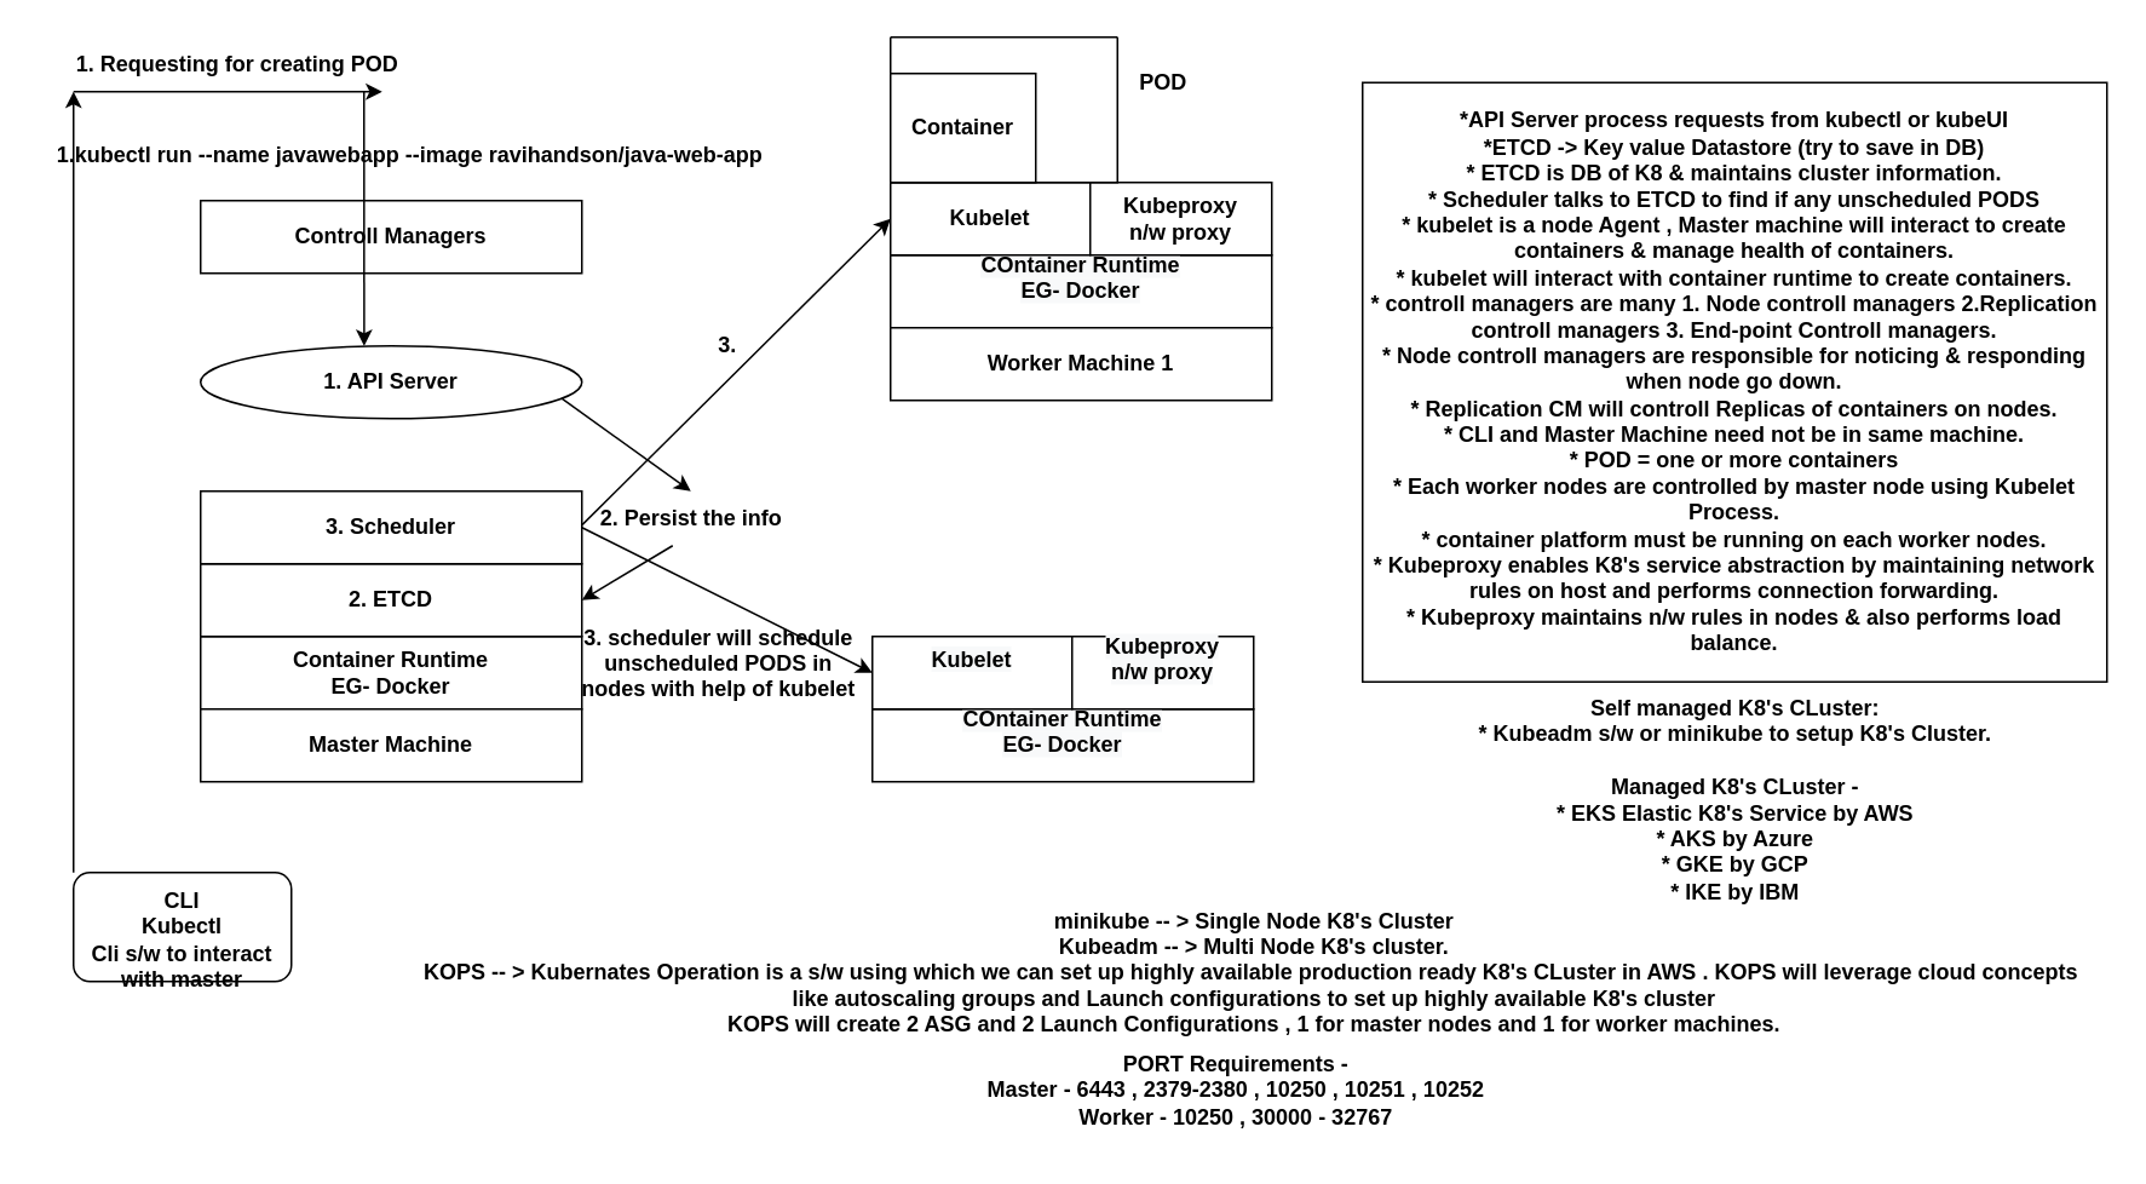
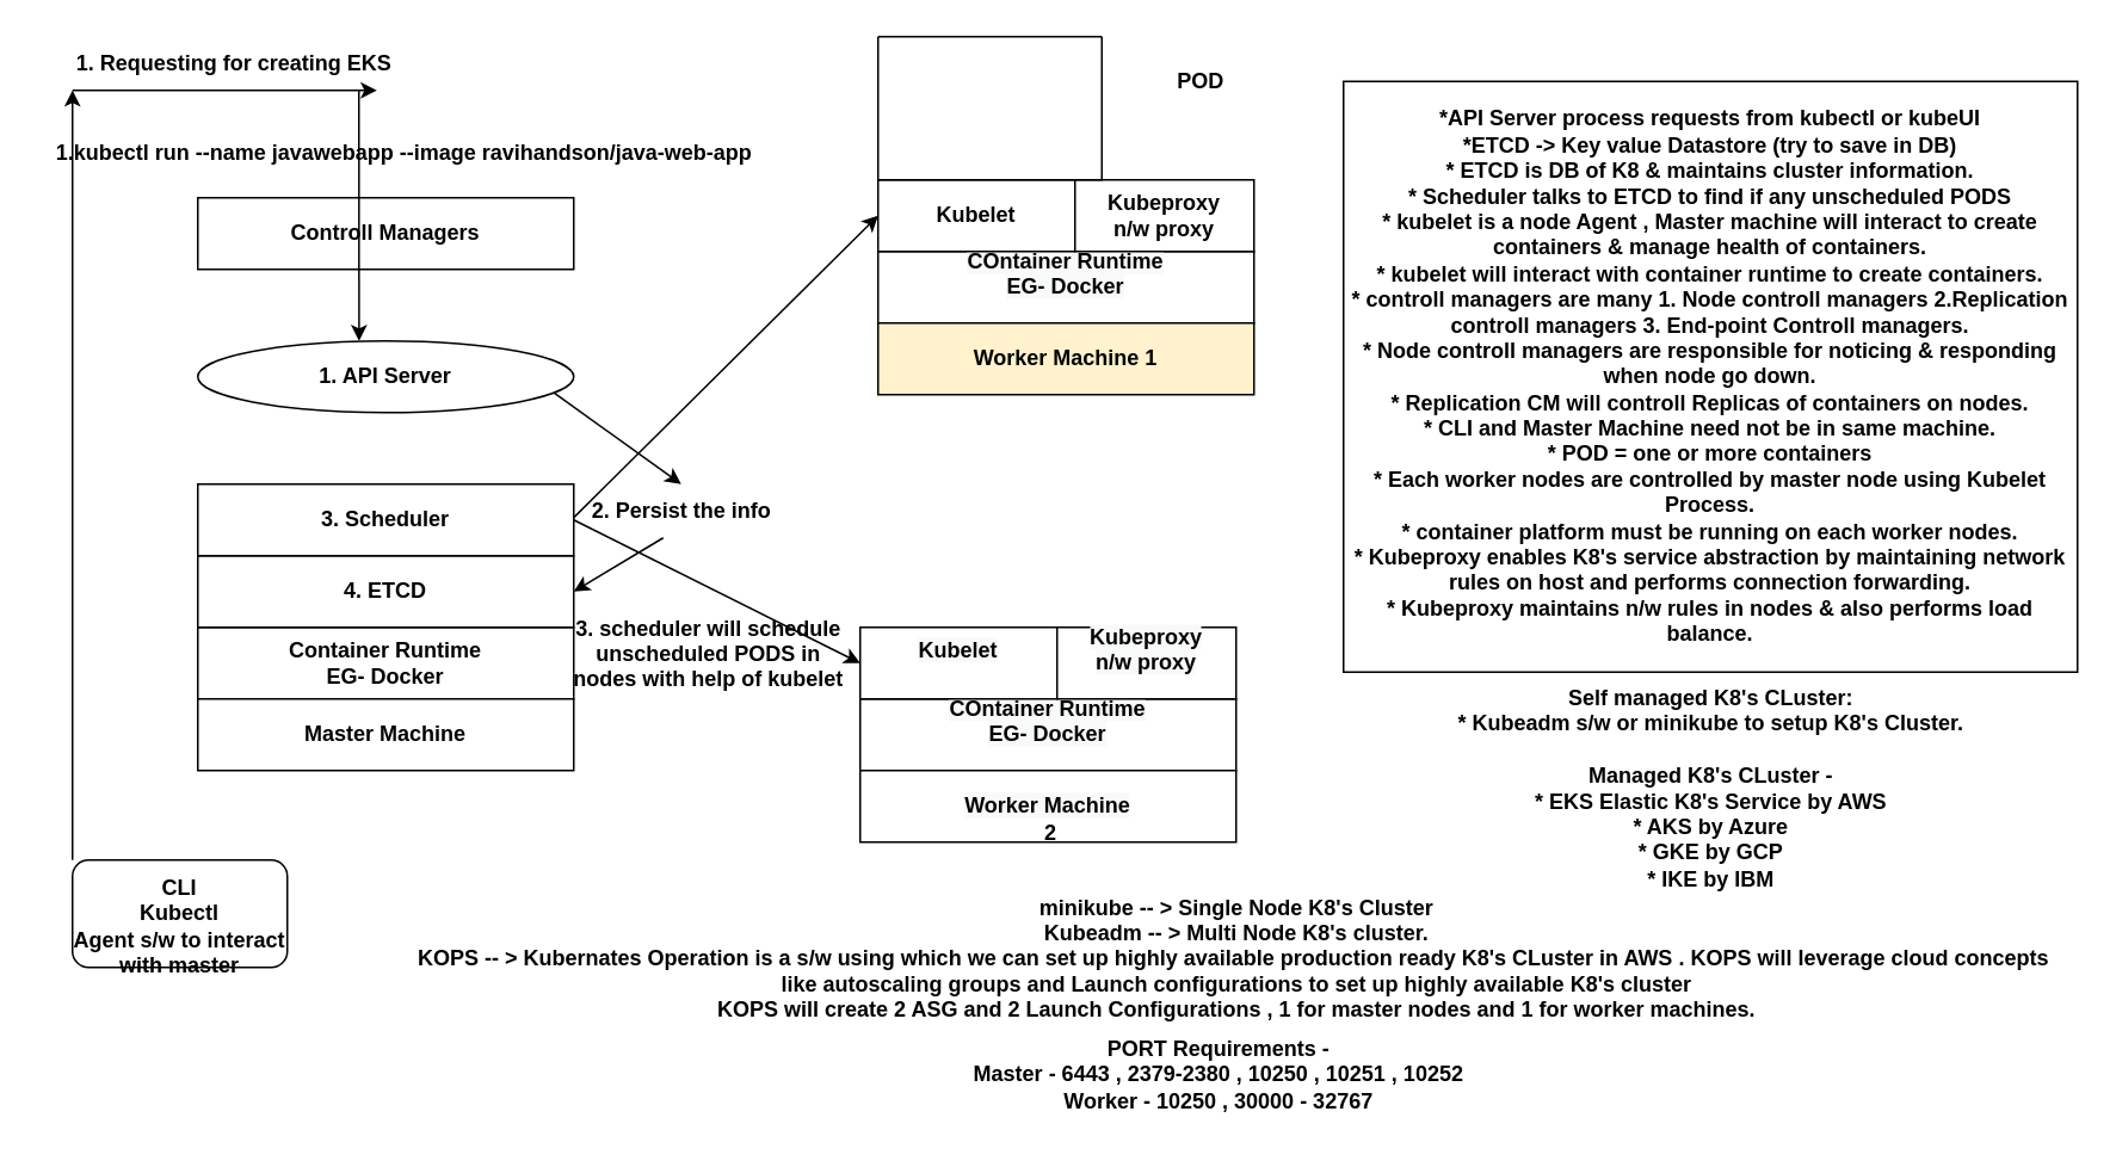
- <mxCell id="22" value="1. Requesting for creating POD" style="text;html=1;align=center;verticalAlign=middle;resizable=0;points=[];autosize=1;strokeColor=none;fillColor=none;fontStyle=1" vertex="1" parent="1"><mxGeometry x="30" y="20" width="200" height="30" as="geometry" /></mxCell>
+ <mxCell id="22" value="1. Requesting for creating EKS" style="text;html=1;align=center;verticalAlign=middle;resizable=0;points=[];autosize=1;strokeColor=none;fillColor=none;fontStyle=1" vertex="1" parent="1"><mxGeometry x="30" y="20" width="200" height="30" as="geometry" /></mxCell>
- <mxCell id="33" value="POD" style="text;html=1;align=center;verticalAlign=middle;resizable=0;points=[];autosize=1;strokeColor=none;fillColor=none;fontStyle=1" vertex="1" parent="1"><mxGeometry x="615" y="30" width="50" height="30" as="geometry" /></mxCell>
+ <mxCell id="33" value="POD" style="text;html=1;align=center;verticalAlign=middle;resizable=0;points=[];autosize=1;strokeColor=none;fillColor=none;fontStyle=1" vertex="1" parent="1"><mxGeometry x="645" y="30" width="50" height="30" as="geometry" /></mxCell>
- <mxCell id="32" value="Container" style="rounded=0;whiteSpace=wrap;html=1;fontStyle=1" vertex="1" parent="31"><mxGeometry y="20" width="80" height="60" as="geometry" /></mxCell>
- <mxCell id="29" value="3." style="text;html=1;align=center;verticalAlign=middle;resizable=0;points=[];autosize=1;strokeColor=none;fillColor=none;fontStyle=1" vertex="1" parent="1"><mxGeometry x="385" y="175" width="30" height="30" as="geometry" /></mxCell>
- <mxCell id="11" value="Worker Machine 1" style="rounded=0;whiteSpace=wrap;html=1;fontStyle=1" vertex="1" parent="1"><mxGeometry x="490" y="180" width="210" height="40" as="geometry" /></mxCell>
+ <mxCell id="11" value="Worker Machine 1" style="rounded=0;whiteSpace=wrap;html=1;fontStyle=1;fillColor=#fff2cc;" vertex="1" parent="1"><mxGeometry x="490" y="180" width="210" height="40" as="geometry" /></mxCell>
- <mxCell id="6" value="2. ETCD" style="rounded=0;whiteSpace=wrap;html=1;fontStyle=1" vertex="1" parent="1"><mxGeometry x="110" y="310" width="210" height="40" as="geometry" /></mxCell>
+ <mxCell id="6" value="4. ETCD" style="rounded=0;whiteSpace=wrap;html=1;fontStyle=1" vertex="1" parent="1"><mxGeometry x="110" y="310" width="210" height="40" as="geometry" /></mxCell>
+ <mxCell id="14" value="&lt;br&gt;&lt;span style=&quot;color: rgb(0, 0, 0); font-family: Helvetica; font-size: 12px; font-style: normal; font-variant-ligatures: normal; font-variant-caps: normal; letter-spacing: normal; orphans: 2; text-align: center; text-indent: 0px; text-transform: none; widows: 2; word-spacing: 0px; -webkit-text-stroke-width: 0px; background-color: rgb(248, 249, 250); text-decoration-thickness: initial; text-decoration-style: initial; text-decoration-color: initial; float: none; display: inline !important;&quot;&gt;Worker Machine&lt;/span&gt;&lt;br&gt;&amp;nbsp;2" style="rounded=0;whiteSpace=wrap;html=1;fontStyle=1" vertex="1" parent="1"><mxGeometry x="480" y="430" width="210" height="40" as="geometry" /></mxCell>
- <mxCell id="18" value="&lt;br&gt;CLI&lt;br&gt;Kubectl&lt;br&gt;Cli s/w to interact with master" style="rounded=1;whiteSpace=wrap;html=1;fontStyle=1" vertex="1" parent="1"><mxGeometry x="40" y="480" width="120" height="60" as="geometry" /></mxCell>
+ <mxCell id="18" value="&lt;br&gt;CLI&lt;br&gt;Kubectl&lt;br&gt;Agent s/w to interact with master" style="rounded=1;whiteSpace=wrap;html=1;fontStyle=1" vertex="1" parent="1"><mxGeometry x="40" y="480" width="120" height="60" as="geometry" /></mxCell>
